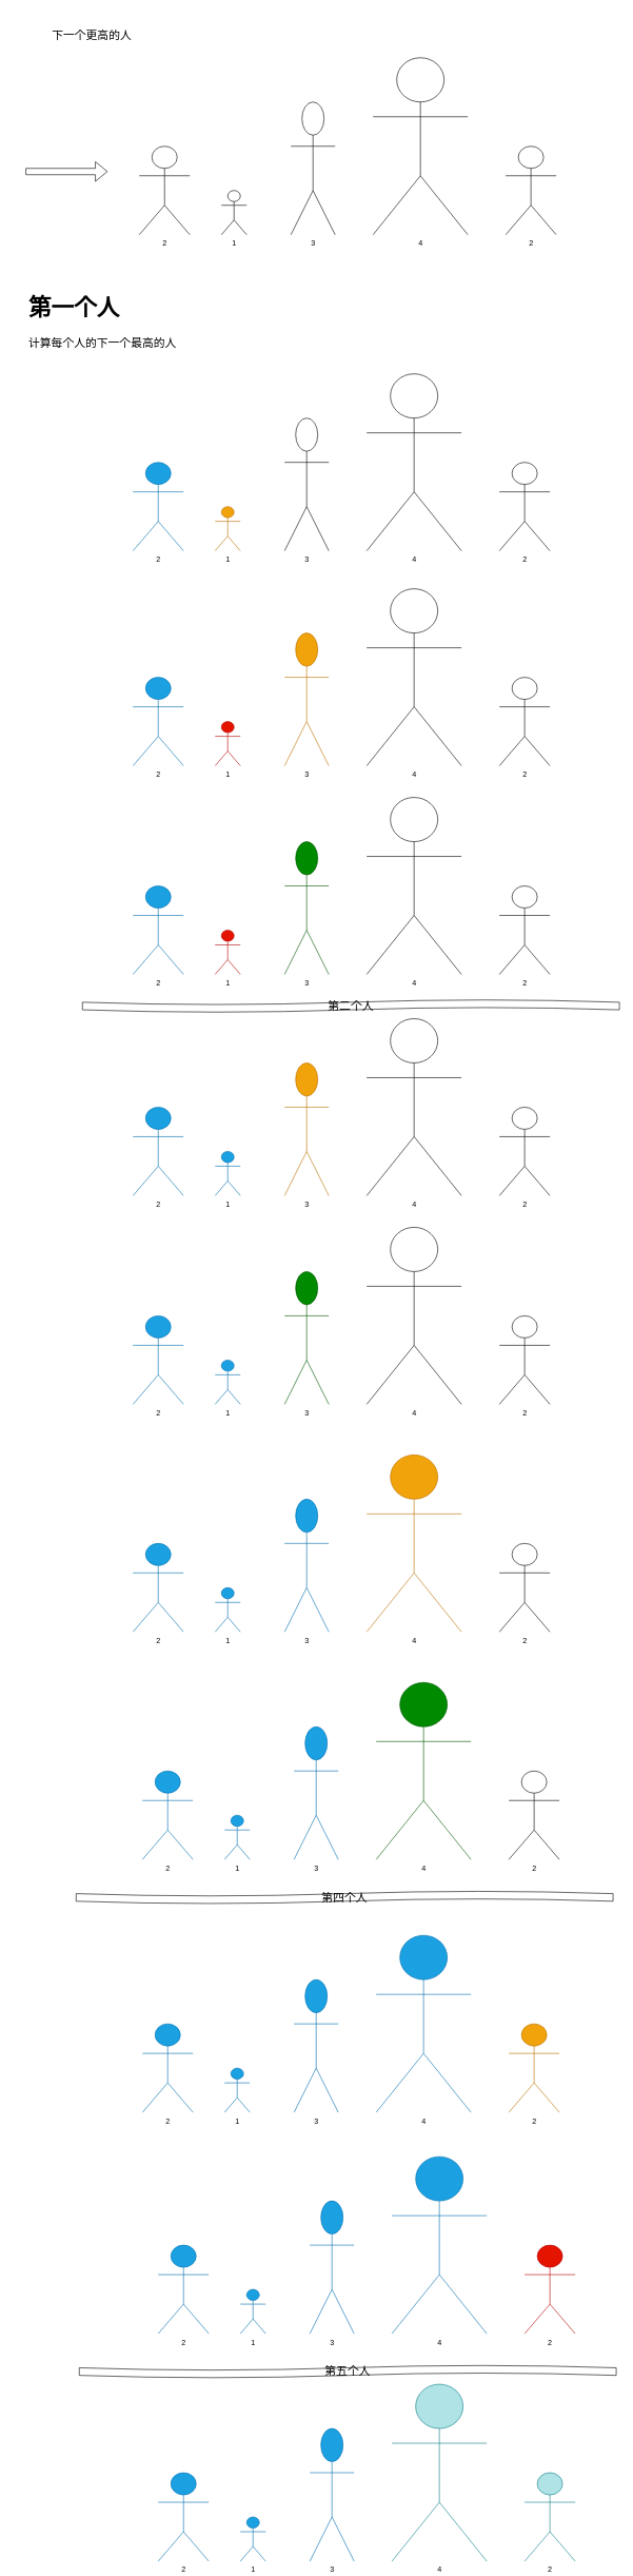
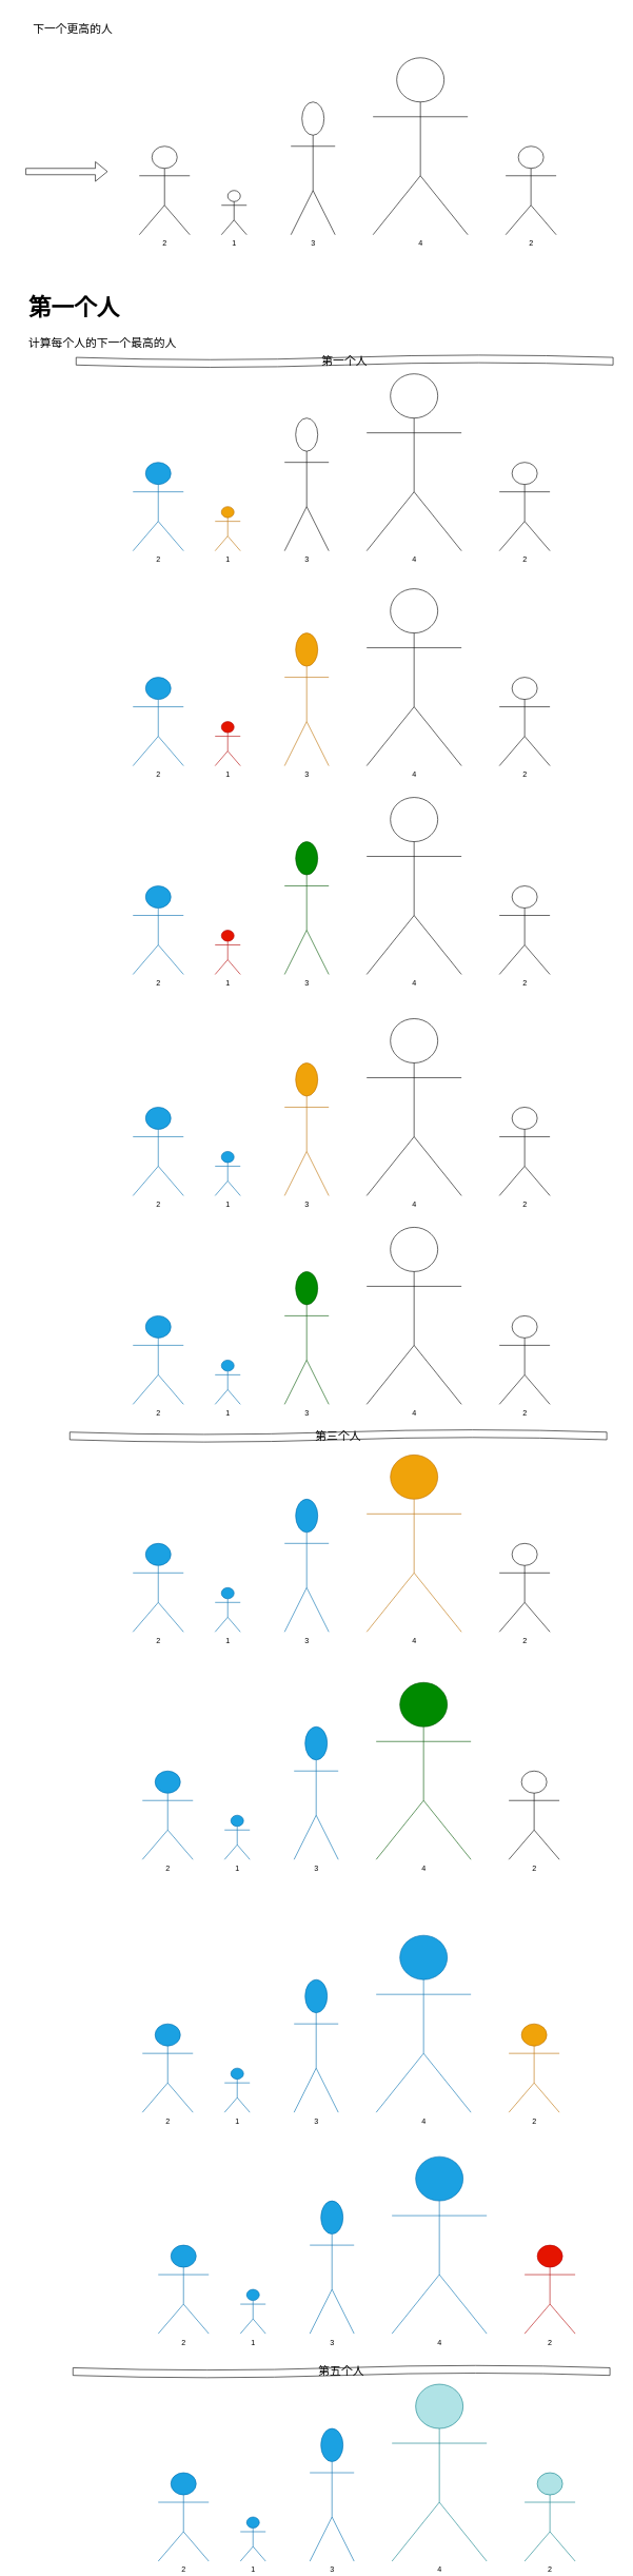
- <mxCell id="3" value="下一个更高的人" style="text;html=1;strokeColor=none;fillColor=none;align=center;verticalAlign=middle;whiteSpace=wrap;rounded=0;fontSize=18;" vertex="1" parent="1"><mxGeometry x="50" y="30" width="190" height="50" as="geometry" /></mxCell>
+ <mxCell id="3" value="下一个更高的人" style="text;html=1;strokeColor=none;fillColor=none;align=center;verticalAlign=middle;whiteSpace=wrap;rounded=0;fontSize=18;" vertex="1" parent="1"><mxGeometry x="20" y="20" width="190" height="50" as="geometry" /></mxCell>
+ <mxCell id="37" value="第一个人" style="shape=tape;whiteSpace=wrap;html=1;fontSize=18;fontColor=#000000;" vertex="1" parent="1"><mxGeometry x="120" y="560" width="850" height="20" as="geometry" /></mxCell>
- <mxCell id="36" value="第二个人" style="shape=tape;whiteSpace=wrap;html=1;fontSize=18;fontColor=#000000;" vertex="1" parent="1"><mxGeometry x="130" y="1580" width="850" height="20" as="geometry" /></mxCell>
+ <mxCell id="38" value="第三个人" style="shape=tape;whiteSpace=wrap;html=1;fontSize=18;fontColor=#000000;" vertex="1" parent="1"><mxGeometry x="110" y="2260" width="850" height="20" as="geometry" /></mxCell>
- <mxCell id="49" value="第四个人" style="shape=tape;whiteSpace=wrap;html=1;fontSize=18;fontColor=#000000;" vertex="1" parent="1"><mxGeometry x="120" y="2990" width="850" height="20" as="geometry" /></mxCell>
- <mxCell id="60" value="第五个人" style="shape=tape;whiteSpace=wrap;html=1;fontSize=18;fontColor=#000000;" vertex="1" parent="1"><mxGeometry x="125" y="3740" width="850" height="20" as="geometry" /></mxCell>
+ <mxCell id="60" value="第五个人" style="shape=tape;whiteSpace=wrap;html=1;fontSize=18;fontColor=#000000;" vertex="1" parent="1"><mxGeometry x="115" y="3740" width="850" height="20" as="geometry" /></mxCell>
